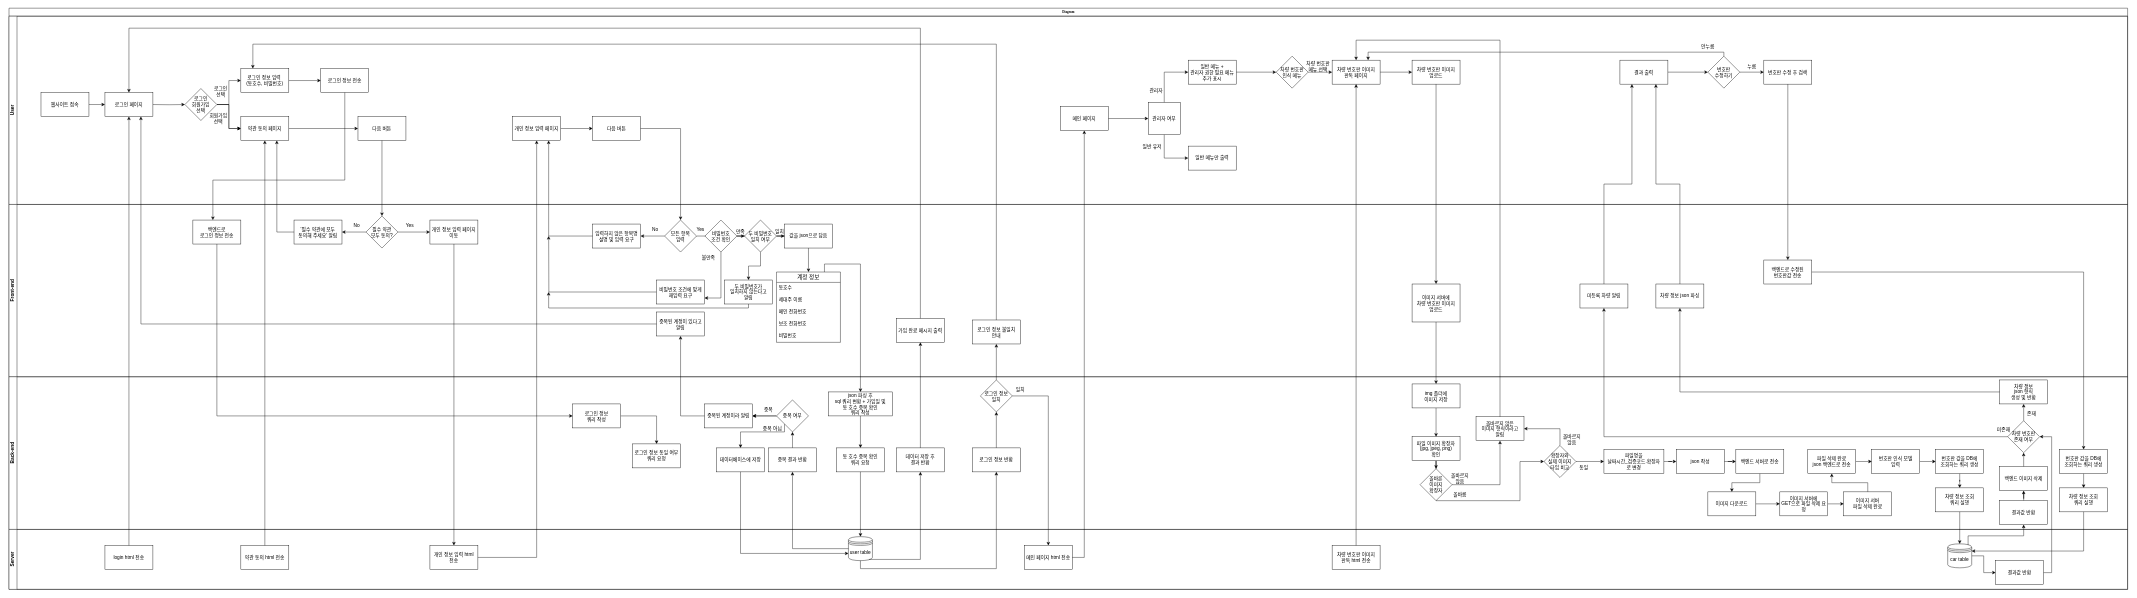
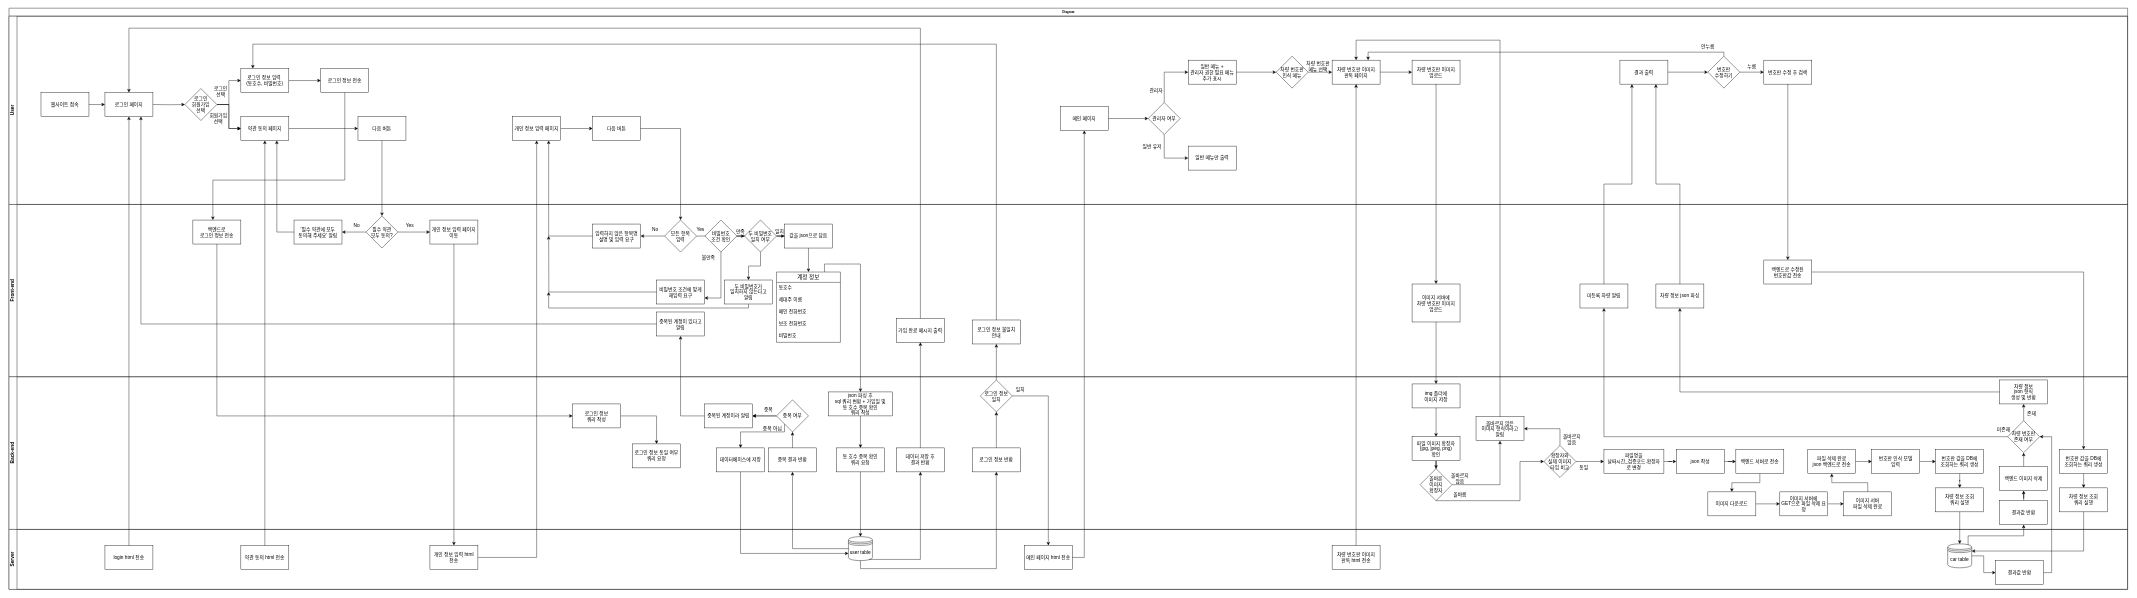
- <mxCell id="27" value="관리자 여부" style="whiteSpace=wrap;html=1;rounded=0;" vertex="1" parent="3"><mxGeometry x="2850" y="216" width="80" height="80" as="geometry" /></mxCell>
+ <mxCell id="27" value="관리자 여부" style="rhombus;whiteSpace=wrap;html=1;rounded=0;" vertex="1" parent="3"><mxGeometry x="2850" y="216" width="80" height="80" as="geometry" /></mxCell>
